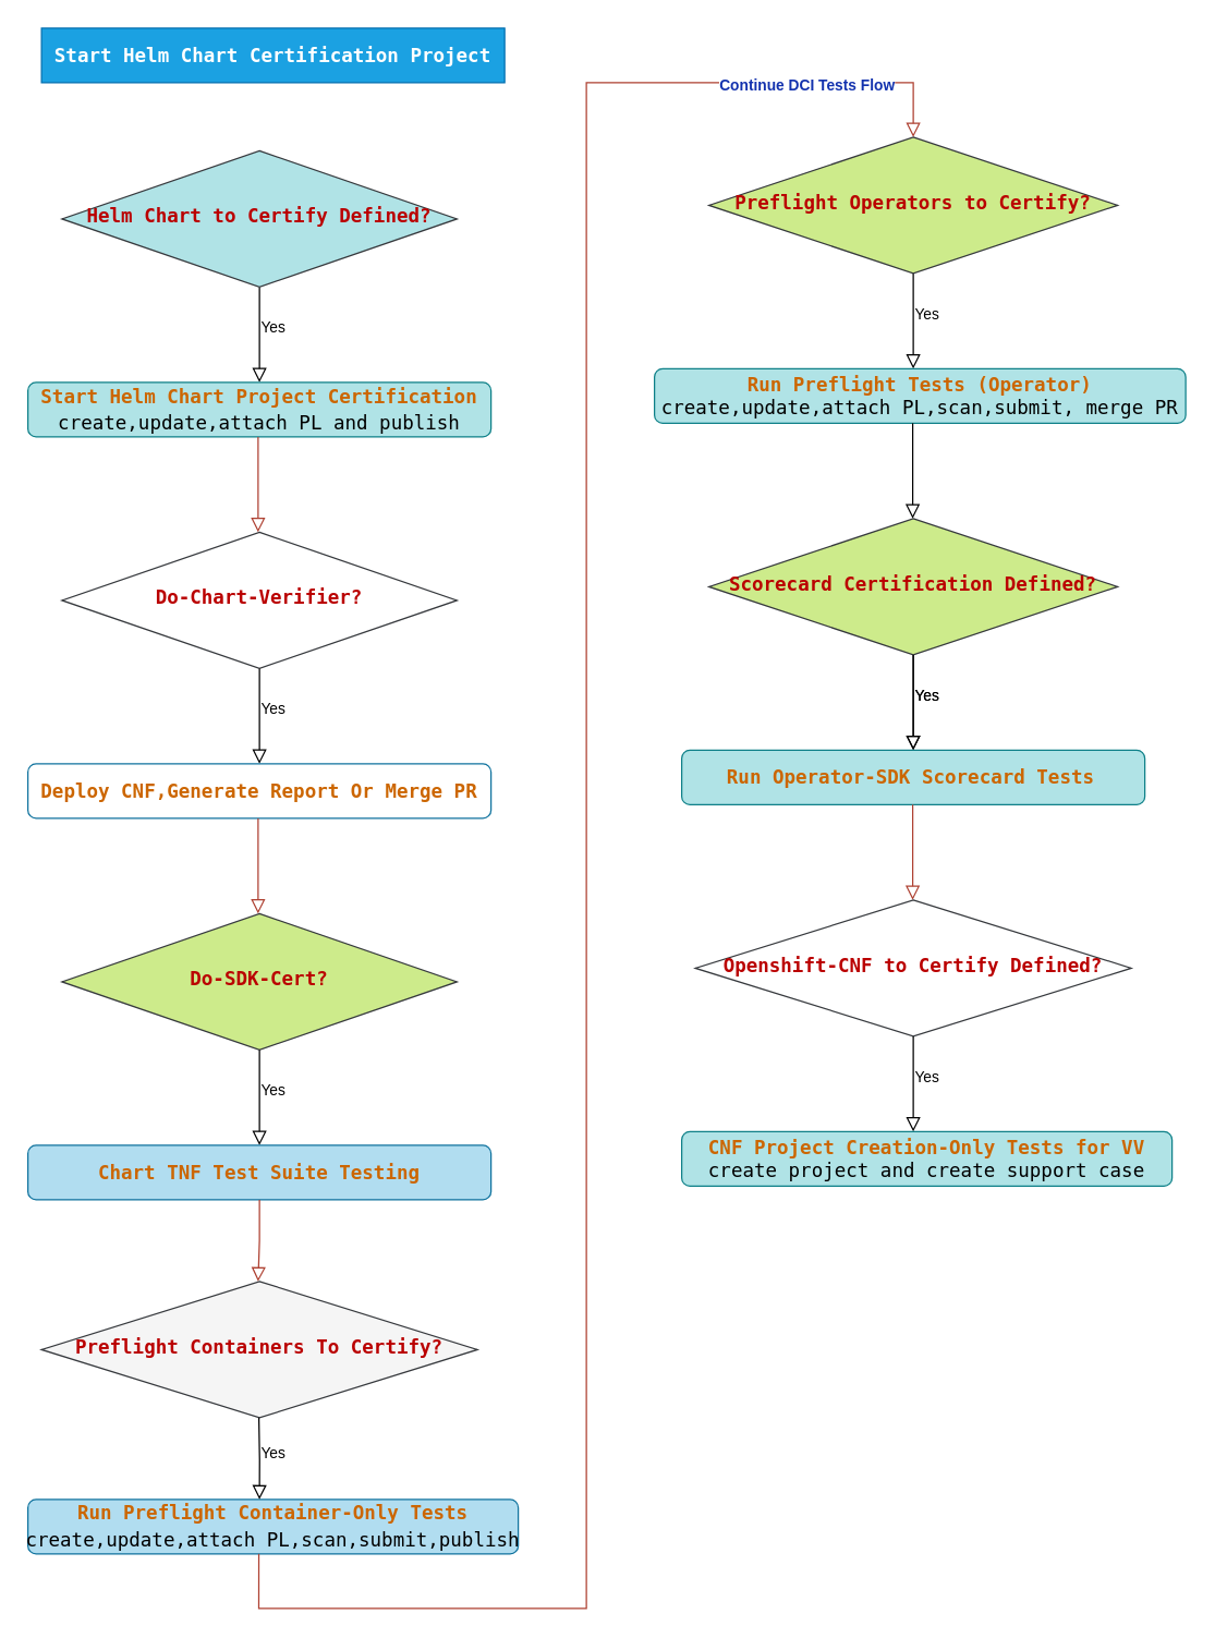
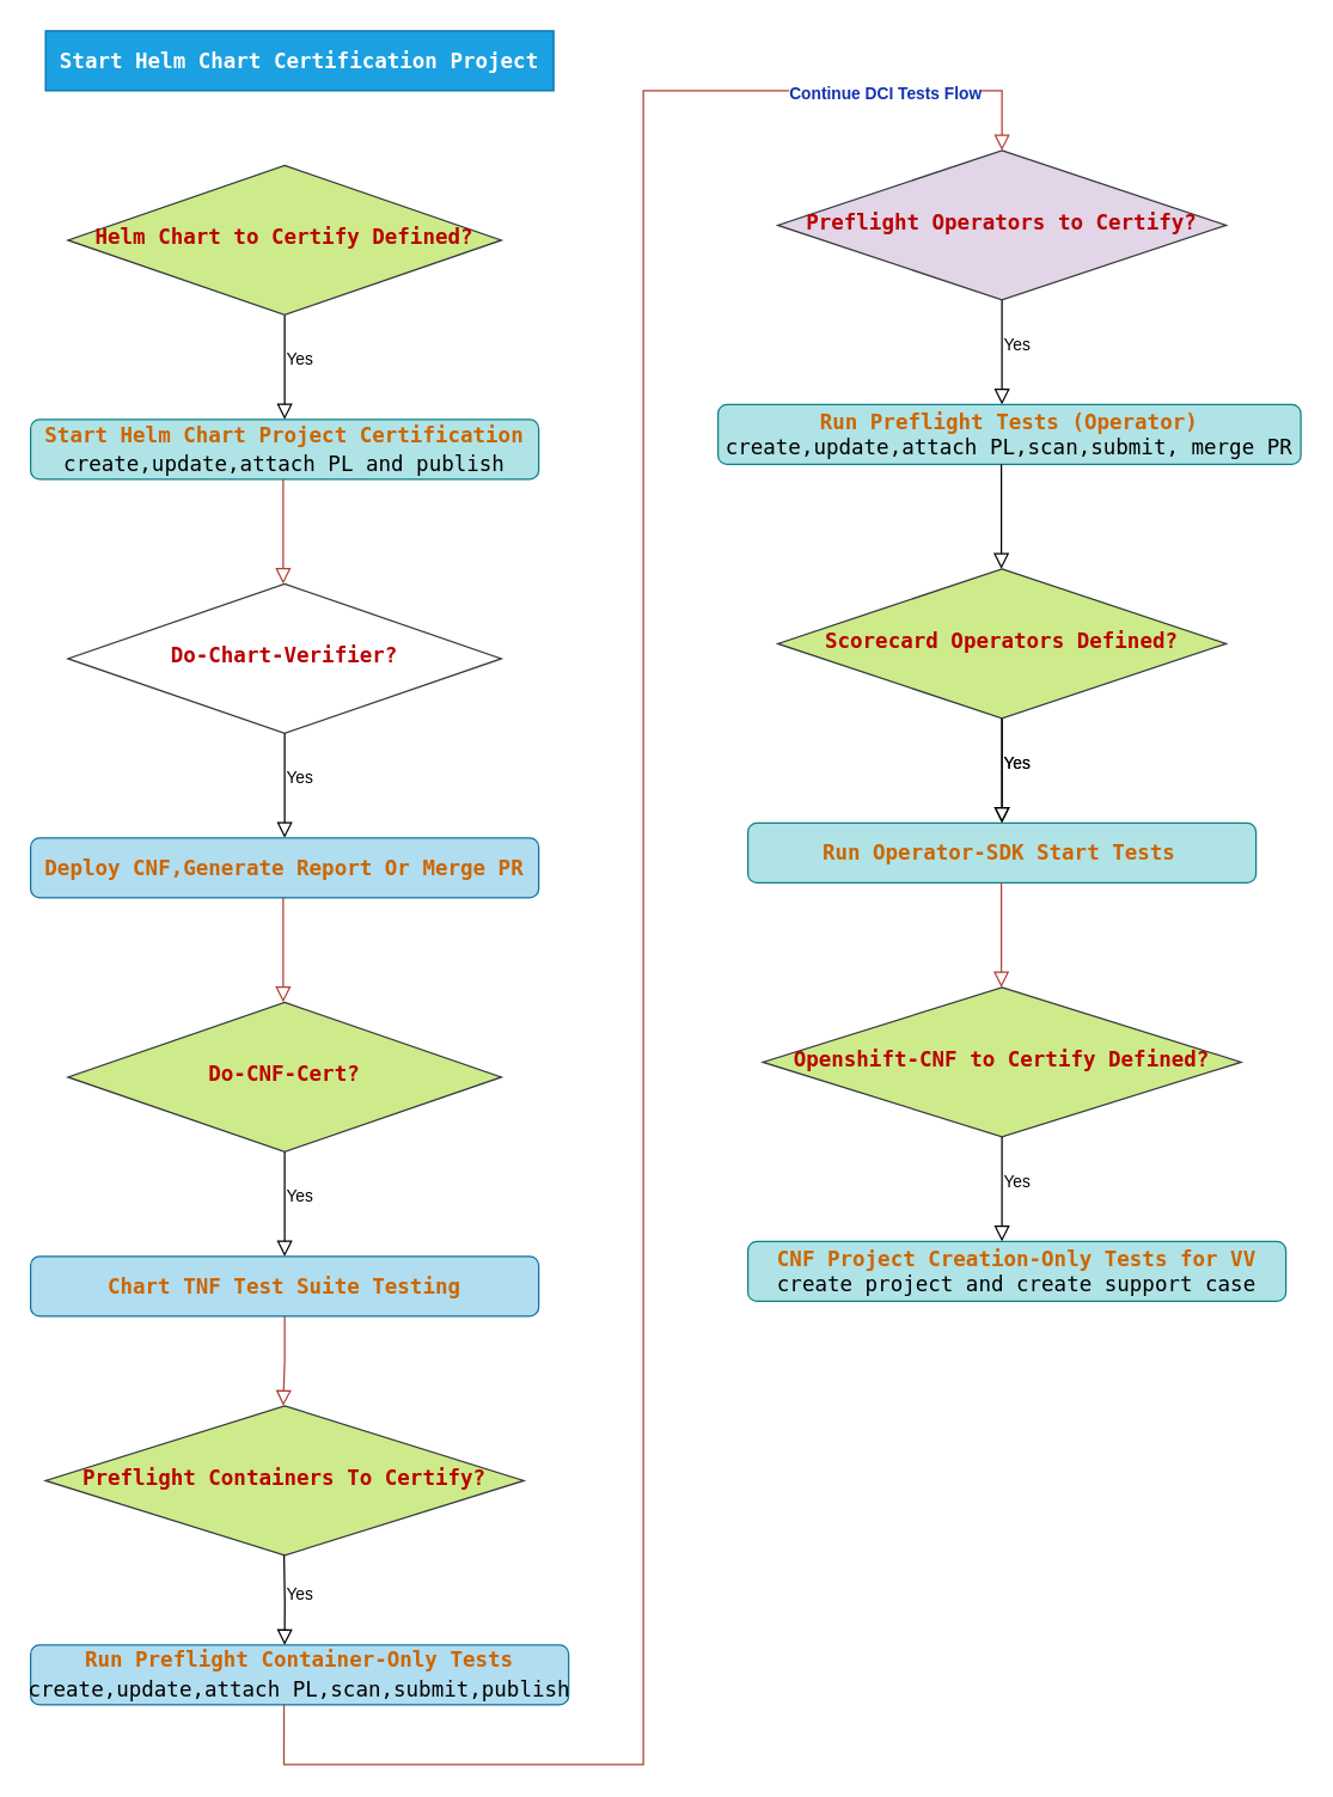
- <mxCell id="23" value="&lt;div style=&quot;line-height: 19px;&quot;&gt;&lt;div style=&quot;line-height: 19px;&quot;&gt;&lt;font face=&quot;Droid Sans Mono, monospace, monospace&quot; color=&quot;#ba0000&quot;&gt;&lt;span style=&quot;font-size: 14px; white-space: pre;&quot;&gt;&lt;b&gt;Preflight Operators to Certify?&lt;br/&gt;&lt;/b&gt;&lt;/span&gt;&lt;/font&gt;&lt;/div&gt;&lt;/div&gt;" style="rhombus;whiteSpace=wrap;html=1;shadow=0;fontFamily=Helvetica;fontSize=12;align=center;strokeWidth=1;spacing=6;spacingTop=-4;fillColor=#cdeb8b;strokeColor=#36393d;rounded=0;labelBackgroundColor=none;" vertex="1" parent="1"><mxGeometry x="520" y="100" width="300" height="100" as="geometry" /></mxCell>
+ <mxCell id="23" value="&lt;div style=&quot;line-height: 19px;&quot;&gt;&lt;div style=&quot;line-height: 19px;&quot;&gt;&lt;font face=&quot;Droid Sans Mono, monospace, monospace&quot; color=&quot;#ba0000&quot;&gt;&lt;span style=&quot;font-size: 14px; white-space: pre;&quot;&gt;&lt;b&gt;Preflight Operators to Certify?&lt;br/&gt;&lt;/b&gt;&lt;/span&gt;&lt;/font&gt;&lt;/div&gt;&lt;/div&gt;" style="rhombus;whiteSpace=wrap;html=1;shadow=0;fontFamily=Helvetica;fontSize=12;align=center;strokeWidth=1;spacing=6;spacingTop=-4;fillColor=#e1d5e7;strokeColor=#36393d;rounded=0;labelBackgroundColor=none;" vertex="1" parent="1"><mxGeometry x="520" y="100" width="300" height="100" as="geometry" /></mxCell>
- <mxCell id="5" value="&lt;div style=&quot;font-family: &amp;quot;Droid Sans Mono&amp;quot;, &amp;quot;monospace&amp;quot;, monospace; line-height: 19px; white-space: pre;&quot;&gt;&lt;div style=&quot;font-size: 14px; line-height: 19px;&quot;&gt;&lt;b style=&quot;&quot;&gt;&lt;font color=&quot;rgba(0, 0, 0, 0)&quot;&gt;Helm Chart to Certify Defined?&lt;/font&gt;&lt;/b&gt;&lt;/div&gt;&lt;/div&gt;" style="rhombus;whiteSpace=wrap;html=1;shadow=0;fontFamily=Helvetica;fontSize=12;align=center;strokeWidth=1;spacing=6;spacingTop=-4;fillColor=#b0e3e6;strokeColor=#36393d;rounded=0;labelBackgroundColor=none;" parent="1" vertex="1"><mxGeometry x="45" y="110" width="290" height="100" as="geometry" /></mxCell>
+ <mxCell id="5" value="&lt;div style=&quot;font-family: &amp;quot;Droid Sans Mono&amp;quot;, &amp;quot;monospace&amp;quot;, monospace; line-height: 19px; white-space: pre;&quot;&gt;&lt;div style=&quot;font-size: 14px; line-height: 19px;&quot;&gt;&lt;b style=&quot;&quot;&gt;&lt;font color=&quot;rgba(0, 0, 0, 0)&quot;&gt;Helm Chart to Certify Defined?&lt;/font&gt;&lt;/b&gt;&lt;/div&gt;&lt;/div&gt;" style="rhombus;whiteSpace=wrap;html=1;shadow=0;fontFamily=Helvetica;fontSize=12;align=center;strokeWidth=1;spacing=6;spacingTop=-4;fillColor=#cdeb8b;strokeColor=#36393d;rounded=0;labelBackgroundColor=none;" parent="1" vertex="1"><mxGeometry x="45" y="110" width="290" height="100" as="geometry" /></mxCell>
- <mxCell id="26" value="&lt;div style=&quot;line-height: 19px;&quot;&gt;&lt;div style=&quot;line-height: 19px;&quot;&gt;&lt;font face=&quot;Droid Sans Mono, monospace, monospace&quot; color=&quot;#ba0000&quot;&gt;&lt;span style=&quot;font-size: 14px; white-space: pre;&quot;&gt;&lt;b&gt;Scorecard Certification Defined?&lt;br/&gt;&lt;/b&gt;&lt;/span&gt;&lt;/font&gt;&lt;/div&gt;&lt;/div&gt;" style="rhombus;whiteSpace=wrap;html=1;shadow=0;fontFamily=Helvetica;fontSize=12;align=center;strokeWidth=1;spacing=6;spacingTop=-4;fillColor=#cdeb8b;strokeColor=#36393d;rounded=0;labelBackgroundColor=none;" vertex="1" parent="1"><mxGeometry x="520" y="380" width="300" height="100" as="geometry" /></mxCell>
+ <mxCell id="26" value="&lt;div style=&quot;line-height: 19px;&quot;&gt;&lt;div style=&quot;line-height: 19px;&quot;&gt;&lt;font face=&quot;Droid Sans Mono, monospace, monospace&quot; color=&quot;#ba0000&quot;&gt;&lt;span style=&quot;font-size: 14px; white-space: pre;&quot;&gt;&lt;b&gt;Scorecard Operators Defined?&lt;br/&gt;&lt;/b&gt;&lt;/span&gt;&lt;/font&gt;&lt;/div&gt;&lt;/div&gt;" style="rhombus;whiteSpace=wrap;html=1;shadow=0;fontFamily=Helvetica;fontSize=12;align=center;strokeWidth=1;spacing=6;spacingTop=-4;fillColor=#cdeb8b;strokeColor=#36393d;rounded=0;labelBackgroundColor=none;" vertex="1" parent="1"><mxGeometry x="520" y="380" width="300" height="100" as="geometry" /></mxCell>
- <mxCell id="29" value="&lt;div&gt;&lt;font face=&quot;Droid Sans Mono, monospace, monospace&quot; color=&quot;#cc6600&quot;&gt;&lt;div style=&quot;&quot;&gt;&lt;font style=&quot;background-color: initial;&quot; face=&quot;Droid Sans Mono, monospace, monospace&quot; color=&quot;#cc6600&quot;&gt;&lt;span style=&quot;font-size: 14px; white-space: pre;&quot;&gt;&lt;b&gt;Run Operator-SDK Scorecard Tests&lt;/b&gt;&lt;/span&gt;&lt;/font&gt;&lt;span style=&quot;background-color: initial; color: rgb(0, 0, 0); font-family: Helvetica;&quot;&gt;&amp;nbsp;&lt;/span&gt;&lt;br&gt;&lt;/div&gt;&lt;/font&gt;&lt;/div&gt;" style="rounded=1;whiteSpace=wrap;html=1;fontSize=12;glass=0;strokeWidth=1;shadow=0;labelBackgroundColor=none;fillStyle=solid;fillColor=#b0e3e6;strokeColor=#0e8088;" vertex="1" parent="1"><mxGeometry x="500" y="550" width="340" height="40" as="geometry" /></mxCell>
+ <mxCell id="29" value="&lt;div&gt;&lt;font face=&quot;Droid Sans Mono, monospace, monospace&quot; color=&quot;#cc6600&quot;&gt;&lt;div style=&quot;&quot;&gt;&lt;font style=&quot;background-color: initial;&quot; face=&quot;Droid Sans Mono, monospace, monospace&quot; color=&quot;#cc6600&quot;&gt;&lt;span style=&quot;font-size: 14px; white-space: pre;&quot;&gt;&lt;b&gt;Run Operator-SDK Start Tests&lt;/b&gt;&lt;/span&gt;&lt;/font&gt;&lt;span style=&quot;background-color: initial; color: rgb(0, 0, 0); font-family: Helvetica;&quot;&gt;&amp;nbsp;&lt;/span&gt;&lt;br&gt;&lt;/div&gt;&lt;/font&gt;&lt;/div&gt;" style="rounded=1;whiteSpace=wrap;html=1;fontSize=12;glass=0;strokeWidth=1;shadow=0;labelBackgroundColor=none;fillStyle=solid;fillColor=#b0e3e6;strokeColor=#0e8088;" vertex="1" parent="1"><mxGeometry x="500" y="550" width="340" height="40" as="geometry" /></mxCell>
- <mxCell id="11" value="&lt;div style=&quot;font-family: &amp;quot;Droid Sans Mono&amp;quot;, &amp;quot;monospace&amp;quot;, monospace; font-size: 14px; line-height: 19px; white-space: pre;&quot;&gt;&lt;b&gt;&lt;font color=&quot;#cc6600&quot;&gt;Deploy CNF,Generate Report Or Merge PR&lt;/font&gt;&lt;/b&gt;&lt;br&gt;&lt;/div&gt;" style="rounded=1;whiteSpace=wrap;html=1;fontSize=12;glass=0;strokeWidth=1;shadow=0;labelBackgroundColor=none;fillStyle=solid;fillColor=#ffffff;strokeColor=#10739e;" vertex="1" parent="1"><mxGeometry x="20" y="560" width="340" height="40" as="geometry" /></mxCell>
+ <mxCell id="11" value="&lt;div style=&quot;font-family: &amp;quot;Droid Sans Mono&amp;quot;, &amp;quot;monospace&amp;quot;, monospace; font-size: 14px; line-height: 19px; white-space: pre;&quot;&gt;&lt;b&gt;&lt;font color=&quot;#cc6600&quot;&gt;Deploy CNF,Generate Report Or Merge PR&lt;/font&gt;&lt;/b&gt;&lt;br&gt;&lt;/div&gt;" style="rounded=1;whiteSpace=wrap;html=1;fontSize=12;glass=0;strokeWidth=1;shadow=0;labelBackgroundColor=none;fillStyle=solid;fillColor=#b1ddf0;strokeColor=#10739e;" vertex="1" parent="1"><mxGeometry x="20" y="560" width="340" height="40" as="geometry" /></mxCell>
- <mxCell id="31" value="&lt;div style=&quot;line-height: 19px;&quot;&gt;&lt;div style=&quot;line-height: 19px;&quot;&gt;&lt;font face=&quot;Droid Sans Mono, monospace, monospace&quot; color=&quot;#ba0000&quot;&gt;&lt;span style=&quot;font-size: 14px; white-space: pre;&quot;&gt;&lt;b&gt;Openshift-CNF to Certify Defined?&lt;/b&gt;&lt;/span&gt;&lt;/font&gt;&lt;/div&gt;&lt;/div&gt;" style="rhombus;whiteSpace=wrap;html=1;shadow=0;fontFamily=Helvetica;fontSize=12;align=center;strokeWidth=1;spacing=6;spacingTop=-4;fillColor=#ffffff;strokeColor=#36393d;rounded=0;labelBackgroundColor=none;" vertex="1" parent="1"><mxGeometry x="510" y="660" width="320" height="100" as="geometry" /></mxCell>
+ <mxCell id="31" value="&lt;div style=&quot;line-height: 19px;&quot;&gt;&lt;div style=&quot;line-height: 19px;&quot;&gt;&lt;font face=&quot;Droid Sans Mono, monospace, monospace&quot; color=&quot;#ba0000&quot;&gt;&lt;span style=&quot;font-size: 14px; white-space: pre;&quot;&gt;&lt;b&gt;Openshift-CNF to Certify Defined?&lt;/b&gt;&lt;/span&gt;&lt;/font&gt;&lt;/div&gt;&lt;/div&gt;" style="rhombus;whiteSpace=wrap;html=1;shadow=0;fontFamily=Helvetica;fontSize=12;align=center;strokeWidth=1;spacing=6;spacingTop=-4;fillColor=#cdeb8b;strokeColor=#36393d;rounded=0;labelBackgroundColor=none;" vertex="1" parent="1"><mxGeometry x="510" y="660" width="320" height="100" as="geometry" /></mxCell>
- <mxCell id="12" value="&lt;div style=&quot;font-family: &amp;quot;Droid Sans Mono&amp;quot;, &amp;quot;monospace&amp;quot;, monospace; line-height: 19px; white-space: pre;&quot;&gt;&lt;div style=&quot;font-size: 14px; line-height: 19px;&quot;&gt;&lt;b style=&quot;&quot;&gt;&lt;font color=&quot;rgba(0, 0, 0, 0)&quot;&gt;Do-SDK-Cert?&lt;/font&gt;&lt;/b&gt;&lt;/div&gt;&lt;/div&gt;" style="rhombus;whiteSpace=wrap;html=1;shadow=0;fontFamily=Helvetica;fontSize=12;align=center;strokeWidth=1;spacing=6;spacingTop=-4;fillColor=#cdeb8b;strokeColor=#36393d;rounded=0;labelBackgroundColor=none;" vertex="1" parent="1"><mxGeometry x="45" y="670" width="290" height="100" as="geometry" /></mxCell>
+ <mxCell id="12" value="&lt;div style=&quot;font-family: &amp;quot;Droid Sans Mono&amp;quot;, &amp;quot;monospace&amp;quot;, monospace; line-height: 19px; white-space: pre;&quot;&gt;&lt;div style=&quot;font-size: 14px; line-height: 19px;&quot;&gt;&lt;b style=&quot;&quot;&gt;&lt;font color=&quot;rgba(0, 0, 0, 0)&quot;&gt;Do-CNF-Cert?&lt;/font&gt;&lt;/b&gt;&lt;/div&gt;&lt;/div&gt;" style="rhombus;whiteSpace=wrap;html=1;shadow=0;fontFamily=Helvetica;fontSize=12;align=center;strokeWidth=1;spacing=6;spacingTop=-4;fillColor=#cdeb8b;strokeColor=#36393d;rounded=0;labelBackgroundColor=none;" vertex="1" parent="1"><mxGeometry x="45" y="670" width="290" height="100" as="geometry" /></mxCell>
- <mxCell id="17" value="&lt;div style=&quot;font-family: &amp;quot;Droid Sans Mono&amp;quot;, &amp;quot;monospace&amp;quot;, monospace; line-height: 19px; white-space: pre;&quot;&gt;&lt;div style=&quot;font-size: 14px; line-height: 19px;&quot;&gt;&lt;b style=&quot;&quot;&gt;&lt;font color=&quot;rgba(0, 0, 0, 0)&quot;&gt;Preflight Containers To Certify?&lt;/font&gt;&lt;/b&gt;&lt;/div&gt;&lt;/div&gt;" style="rhombus;whiteSpace=wrap;html=1;shadow=0;fontFamily=Helvetica;fontSize=12;align=center;strokeWidth=1;spacing=6;spacingTop=-4;fillColor=#f5f5f5;strokeColor=#36393d;rounded=0;labelBackgroundColor=none;" vertex="1" parent="1"><mxGeometry x="30" y="940" width="320" height="100" as="geometry" /></mxCell>
+ <mxCell id="17" value="&lt;div style=&quot;font-family: &amp;quot;Droid Sans Mono&amp;quot;, &amp;quot;monospace&amp;quot;, monospace; line-height: 19px; white-space: pre;&quot;&gt;&lt;div style=&quot;font-size: 14px; line-height: 19px;&quot;&gt;&lt;b style=&quot;&quot;&gt;&lt;font color=&quot;rgba(0, 0, 0, 0)&quot;&gt;Preflight Containers To Certify?&lt;/font&gt;&lt;/b&gt;&lt;/div&gt;&lt;/div&gt;" style="rhombus;whiteSpace=wrap;html=1;shadow=0;fontFamily=Helvetica;fontSize=12;align=center;strokeWidth=1;spacing=6;spacingTop=-4;fillColor=#cdeb8b;strokeColor=#36393d;rounded=0;labelBackgroundColor=none;" vertex="1" parent="1"><mxGeometry x="30" y="940" width="320" height="100" as="geometry" /></mxCell>
